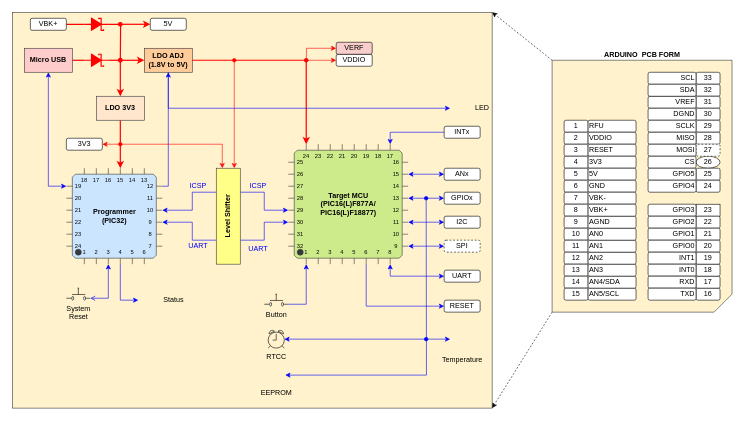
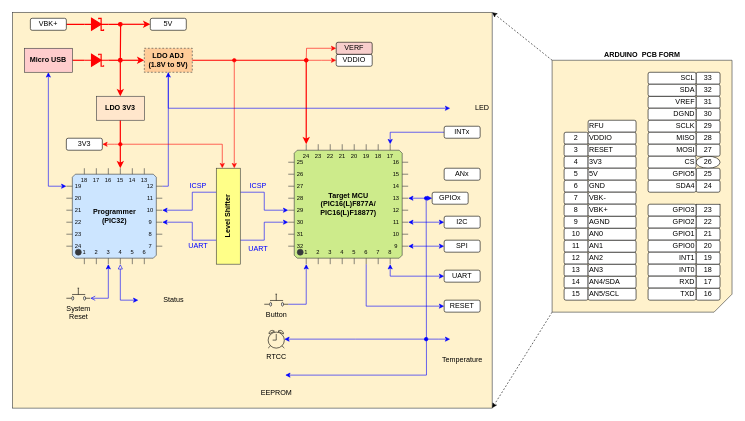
- <mxCell id="18" value="LDO ADJ&lt;br&gt;(1.8V to 5V)" style="rounded=0;whiteSpace=wrap;html=1;fontStyle=1;fillColor=#ffcc99;strokeColor=#36393d;" vertex="1" parent="1"><mxGeometry x="240" y="80" width="80" height="40" as="geometry" /></mxCell>
+ <mxCell id="18" value="LDO ADJ&lt;br&gt;(1.8V to 5V)" style="rounded=0;whiteSpace=wrap;html=1;fontStyle=1;fillColor=#ffcc99;strokeColor=#36393d;dashed=1;" vertex="1" parent="1"><mxGeometry x="240" y="80" width="80" height="40" as="geometry" /></mxCell>
- <mxCell id="19" value="1" style="rounded=1;whiteSpace=wrap;html=1;" vertex="1" parent="1"><mxGeometry x="940" y="200" width="40" height="20" as="geometry" /></mxCell>
- <mxCell id="51" value="27" style="rounded=1;whiteSpace=wrap;html=1;dashed=1;" vertex="1" parent="1"><mxGeometry x="1160" y="240" width="40" height="20" as="geometry" /></mxCell>
+ <mxCell id="51" value="27" style="rounded=1;whiteSpace=wrap;html=1;" vertex="1" parent="1"><mxGeometry x="1160" y="240" width="40" height="20" as="geometry" /></mxCell>
- <mxCell id="82" style="edgeStyle=orthogonalEdgeStyle;rounded=0;orthogonalLoop=1;jettySize=auto;html=1;exitX=1;exitY=0;exitDx=0;exitDy=50;exitPerimeter=0;entryX=0;entryY=0.5;entryDx=0;entryDy=0;startArrow=classic;startFill=1;endArrow=classic;endFill=1;strokeColor=#0000FF;strokeWidth=1;fontColor=#0000FF;" edge="1" parent="1" source="85" target="109"><mxGeometry relative="1" as="geometry" /></mxCell>
- <mxCell id="74" value="GPIO4" style="rounded=1;whiteSpace=wrap;html=1;align=right;" vertex="1" parent="1"><mxGeometry x="1080" y="300" width="80" height="20" as="geometry" /></mxCell>
+ <mxCell id="74" value="SDA4" style="rounded=1;whiteSpace=wrap;html=1;align=right;" vertex="1" parent="1"><mxGeometry x="1080" y="300" width="80" height="20" as="geometry" /></mxCell>
- <mxCell id="110" value="GPIOx" style="rounded=1;whiteSpace=wrap;html=1;align=center;" vertex="1" parent="1"><mxGeometry x="740" y="320" width="60" height="20" as="geometry" /></mxCell>
+ <mxCell id="110" value="GPIOx" style="rounded=1;whiteSpace=wrap;html=1;align=center;" vertex="1" parent="1"><mxGeometry x="720" y="320" width="60" height="20" as="geometry" /></mxCell>
- <mxCell id="112" value="SPI" style="rounded=1;whiteSpace=wrap;html=1;align=center;dashed=1;" vertex="1" parent="1"><mxGeometry x="740" y="400" width="60" height="20" as="geometry" /></mxCell>
+ <mxCell id="112" value="SPI" style="rounded=1;whiteSpace=wrap;html=1;align=center;" vertex="1" parent="1"><mxGeometry x="740" y="400" width="60" height="20" as="geometry" /></mxCell>
- <mxCell id="127" style="edgeStyle=orthogonalEdgeStyle;rounded=0;orthogonalLoop=1;jettySize=auto;html=1;entryX=0;entryY=1;entryDx=90;entryDy=0;entryPerimeter=0;startArrow=classic;startFill=1;endArrow=none;endFill=0;strokeColor=#0000FF;strokeWidth=1;fontColor=#000000;exitX=0;exitY=0.5;exitDx=0;exitDy=0;" edge="1" parent="1" source="129" target="10"><mxGeometry relative="1" as="geometry"><mxPoint x="230" y="501.4" as="sourcePoint" /></mxGeometry></mxCell>
+ <mxCell id="127" style="edgeStyle=orthogonalEdgeStyle;rounded=0;orthogonalLoop=1;jettySize=auto;html=1;entryX=0;entryY=1;entryDx=90;entryDy=0;entryPerimeter=0;startArrow=classic;startFill=1;endArrow=block;endFill=0;strokeColor=#0000FF;strokeWidth=1;fontColor=#000000;exitX=0;exitY=0.5;exitDx=0;exitDy=0;" edge="1" parent="1" source="129" target="10"><mxGeometry relative="1" as="geometry"><mxPoint x="230" y="501.4" as="sourcePoint" /></mxGeometry></mxCell>
